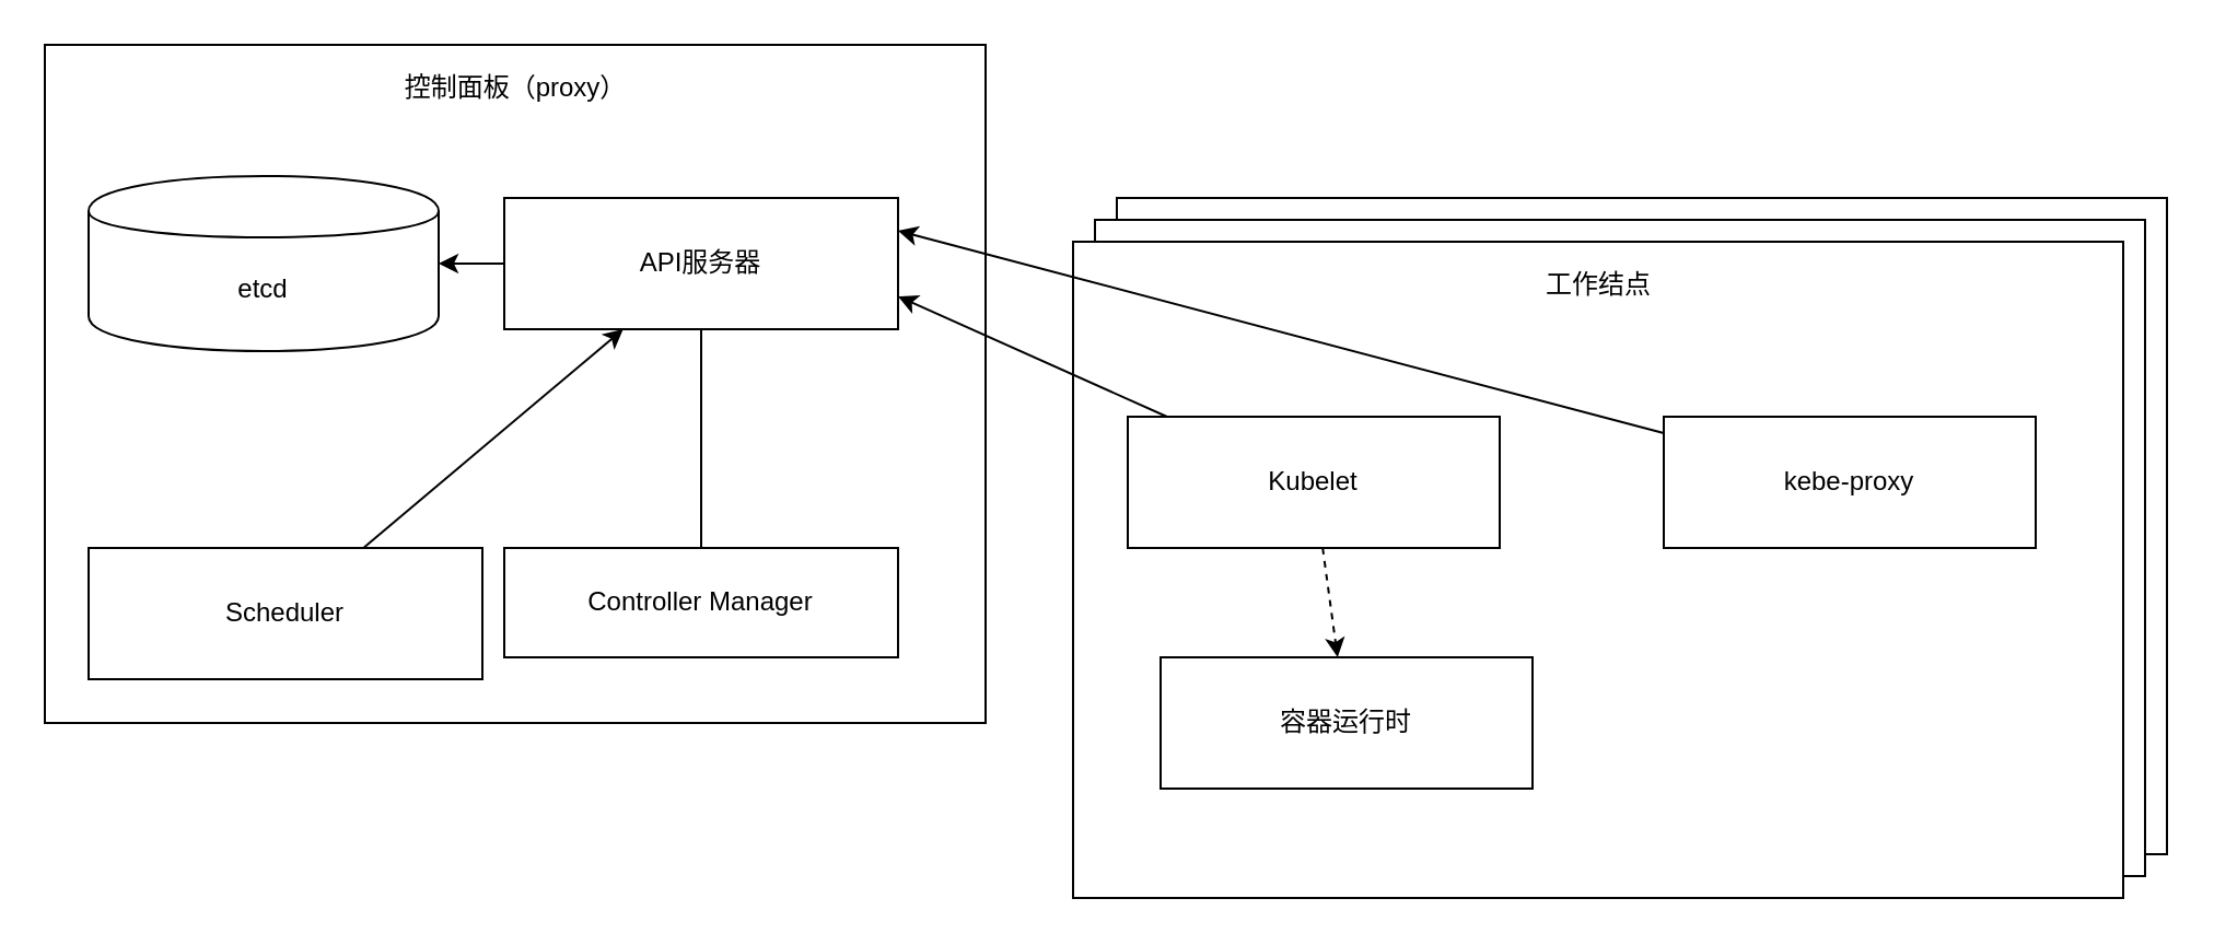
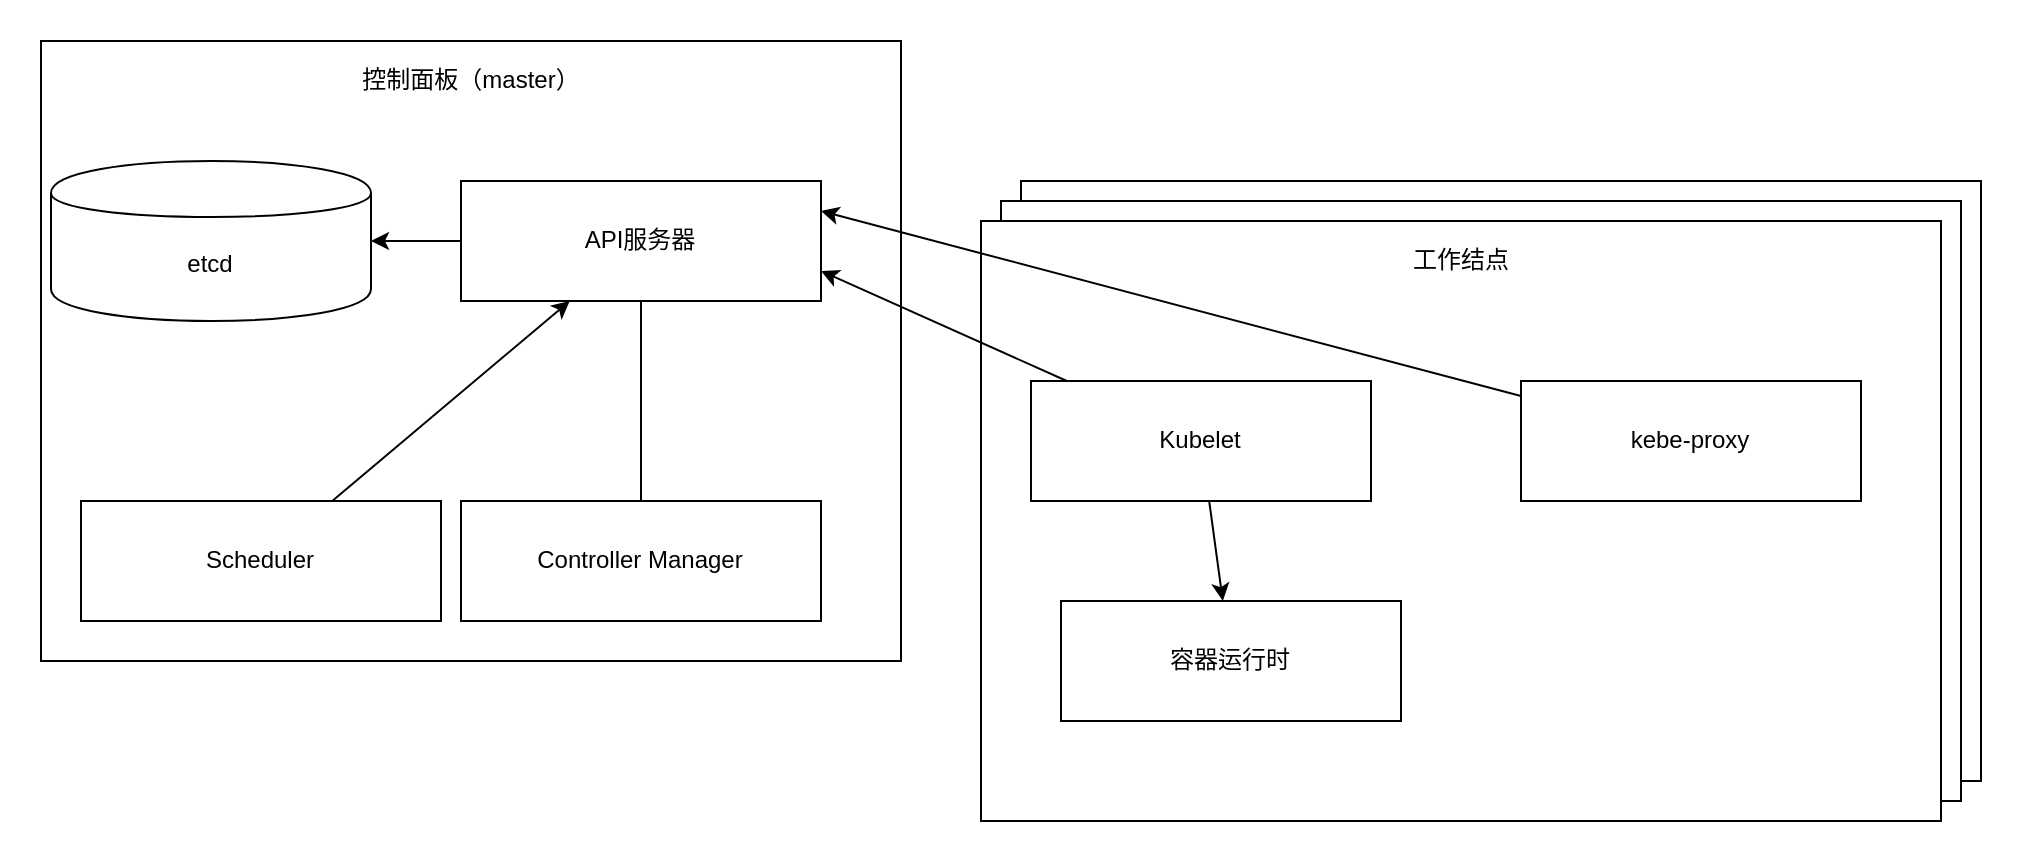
- <mxCell id="12" value="控制面板（proxy）" style="text;html=1;strokeColor=none;fillColor=none;align=center;verticalAlign=middle;whiteSpace=wrap;rounded=0;" vertex="1" parent="1"><mxGeometry x="167.5" y="30" width="135" height="20" as="geometry" /></mxCell>
+ <mxCell id="12" value="控制面板（master）" style="text;html=1;strokeColor=none;fillColor=none;align=center;verticalAlign=middle;whiteSpace=wrap;rounded=0;" vertex="1" parent="1"><mxGeometry x="167.5" y="30" width="135" height="20" as="geometry" /></mxCell>
- <mxCell id="5" value="etcd" style="shape=cylinder;whiteSpace=wrap;html=1;boundedLbl=1;backgroundOutline=1;" vertex="1" parent="1"><mxGeometry x="40" y="80" width="160" height="80" as="geometry" /></mxCell>
+ <mxCell id="5" value="etcd" style="shape=cylinder;whiteSpace=wrap;html=1;boundedLbl=1;backgroundOutline=1;" vertex="1" parent="1"><mxGeometry x="25" y="80" width="160" height="80" as="geometry" /></mxCell>
- <mxCell id="15" style="edgeStyle=none;rounded=0;orthogonalLoop=1;jettySize=auto;html=1;dashed=1;" edge="1" parent="1" source="16" target="19"><mxGeometry relative="1" as="geometry" /></mxCell>
+ <mxCell id="15" style="edgeStyle=none;rounded=0;orthogonalLoop=1;jettySize=auto;html=1;" edge="1" parent="1" source="16" target="19"><mxGeometry relative="1" as="geometry" /></mxCell>
- <mxCell id="11" value="Controller Manager" style="rounded=0;whiteSpace=wrap;html=1;" vertex="1" parent="1"><mxGeometry x="230" y="250" width="180" height="50" as="geometry" /></mxCell>
+ <mxCell id="11" value="Controller Manager" style="rounded=0;whiteSpace=wrap;html=1;" vertex="1" parent="1"><mxGeometry x="230" y="250" width="180" height="60" as="geometry" /></mxCell>
